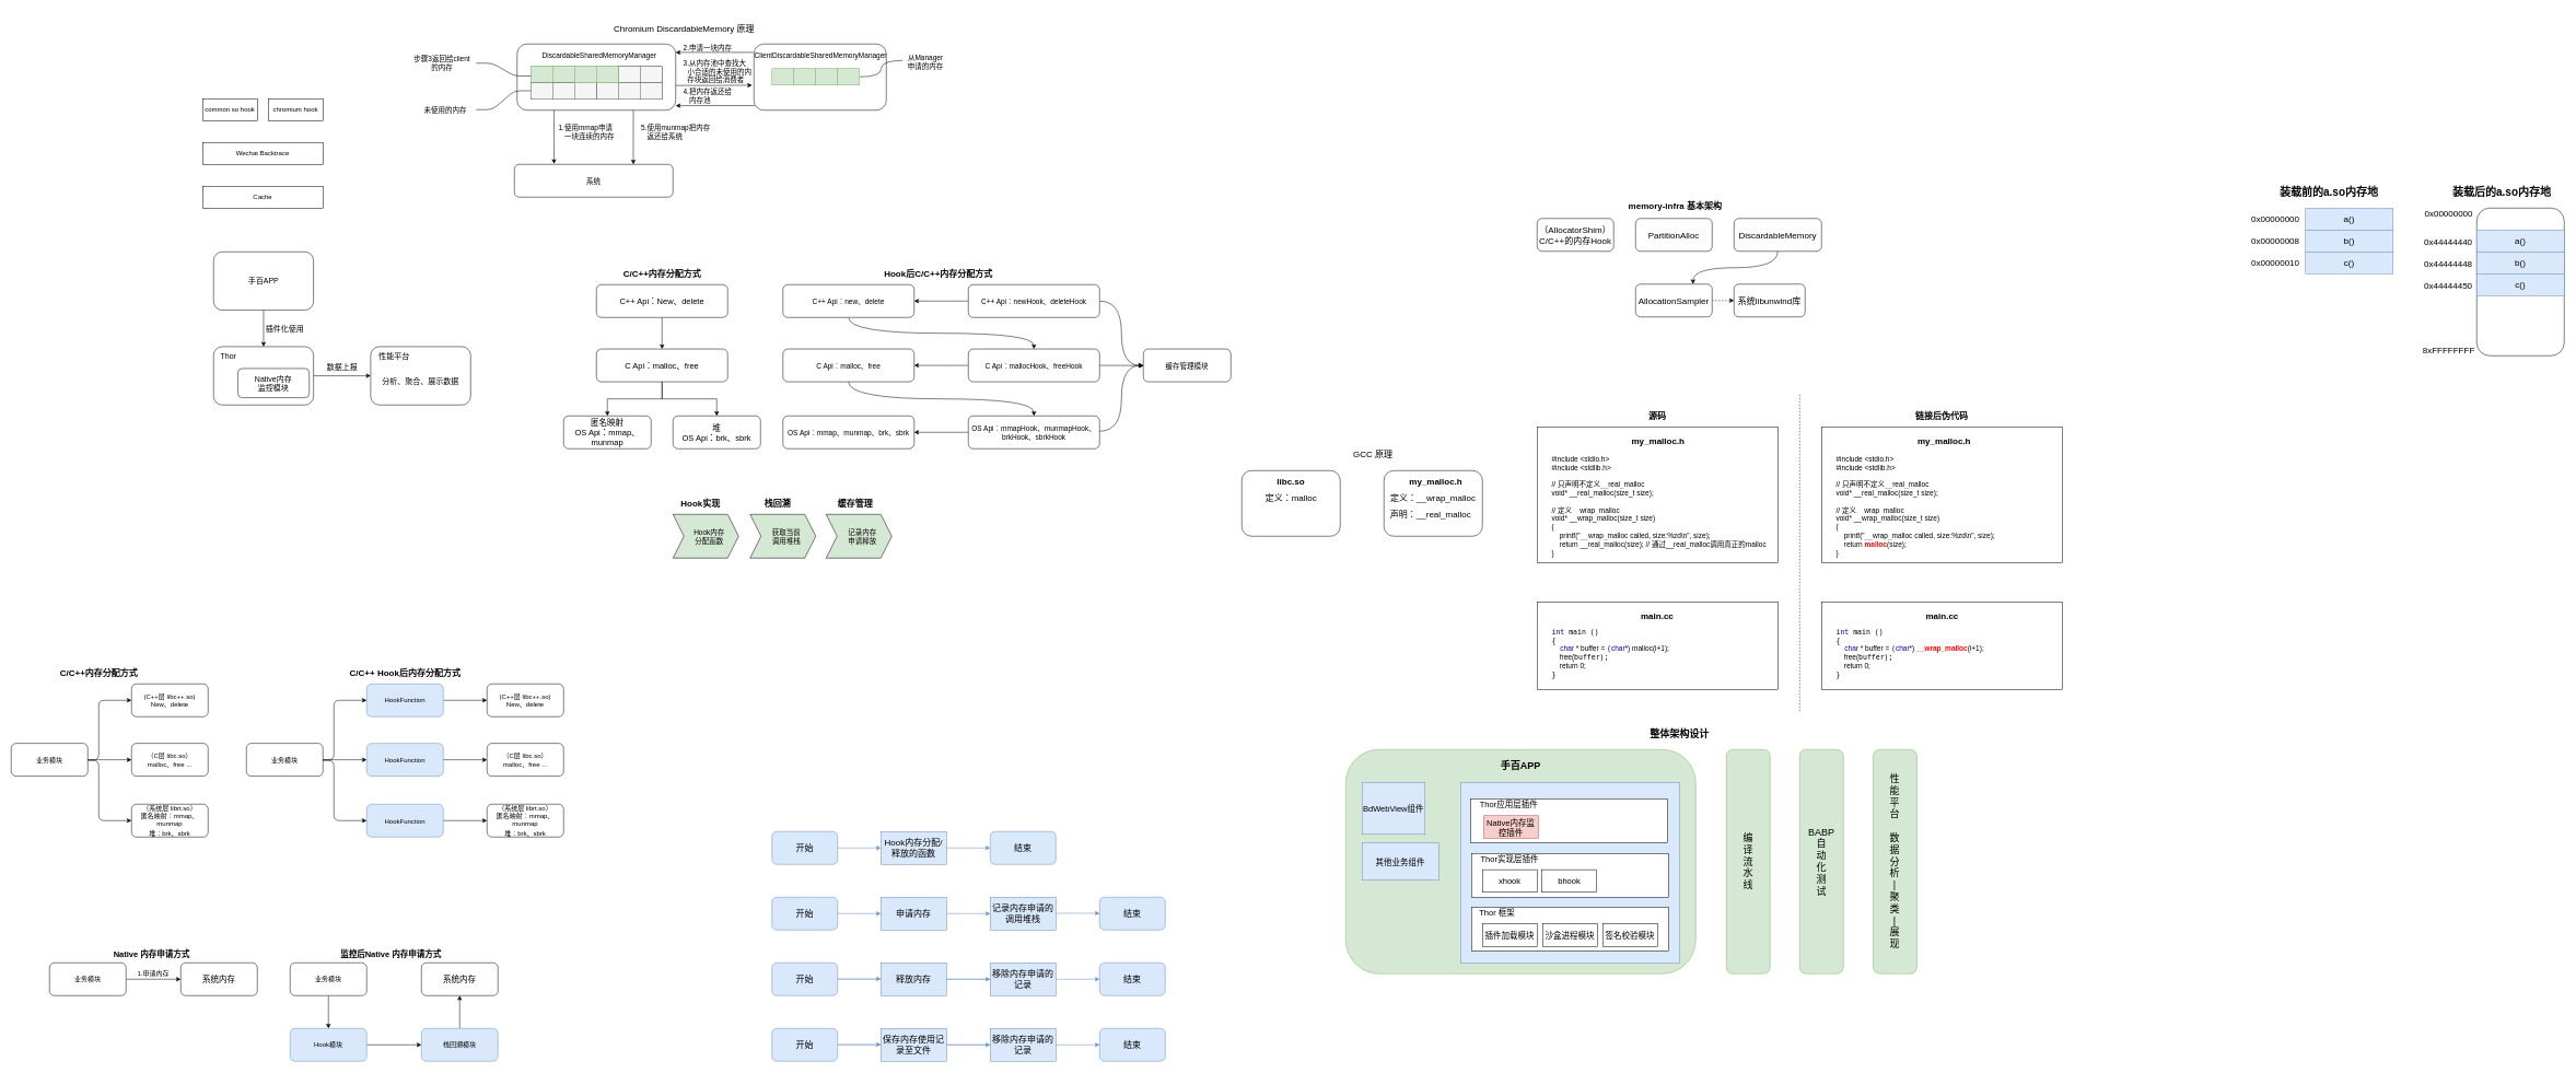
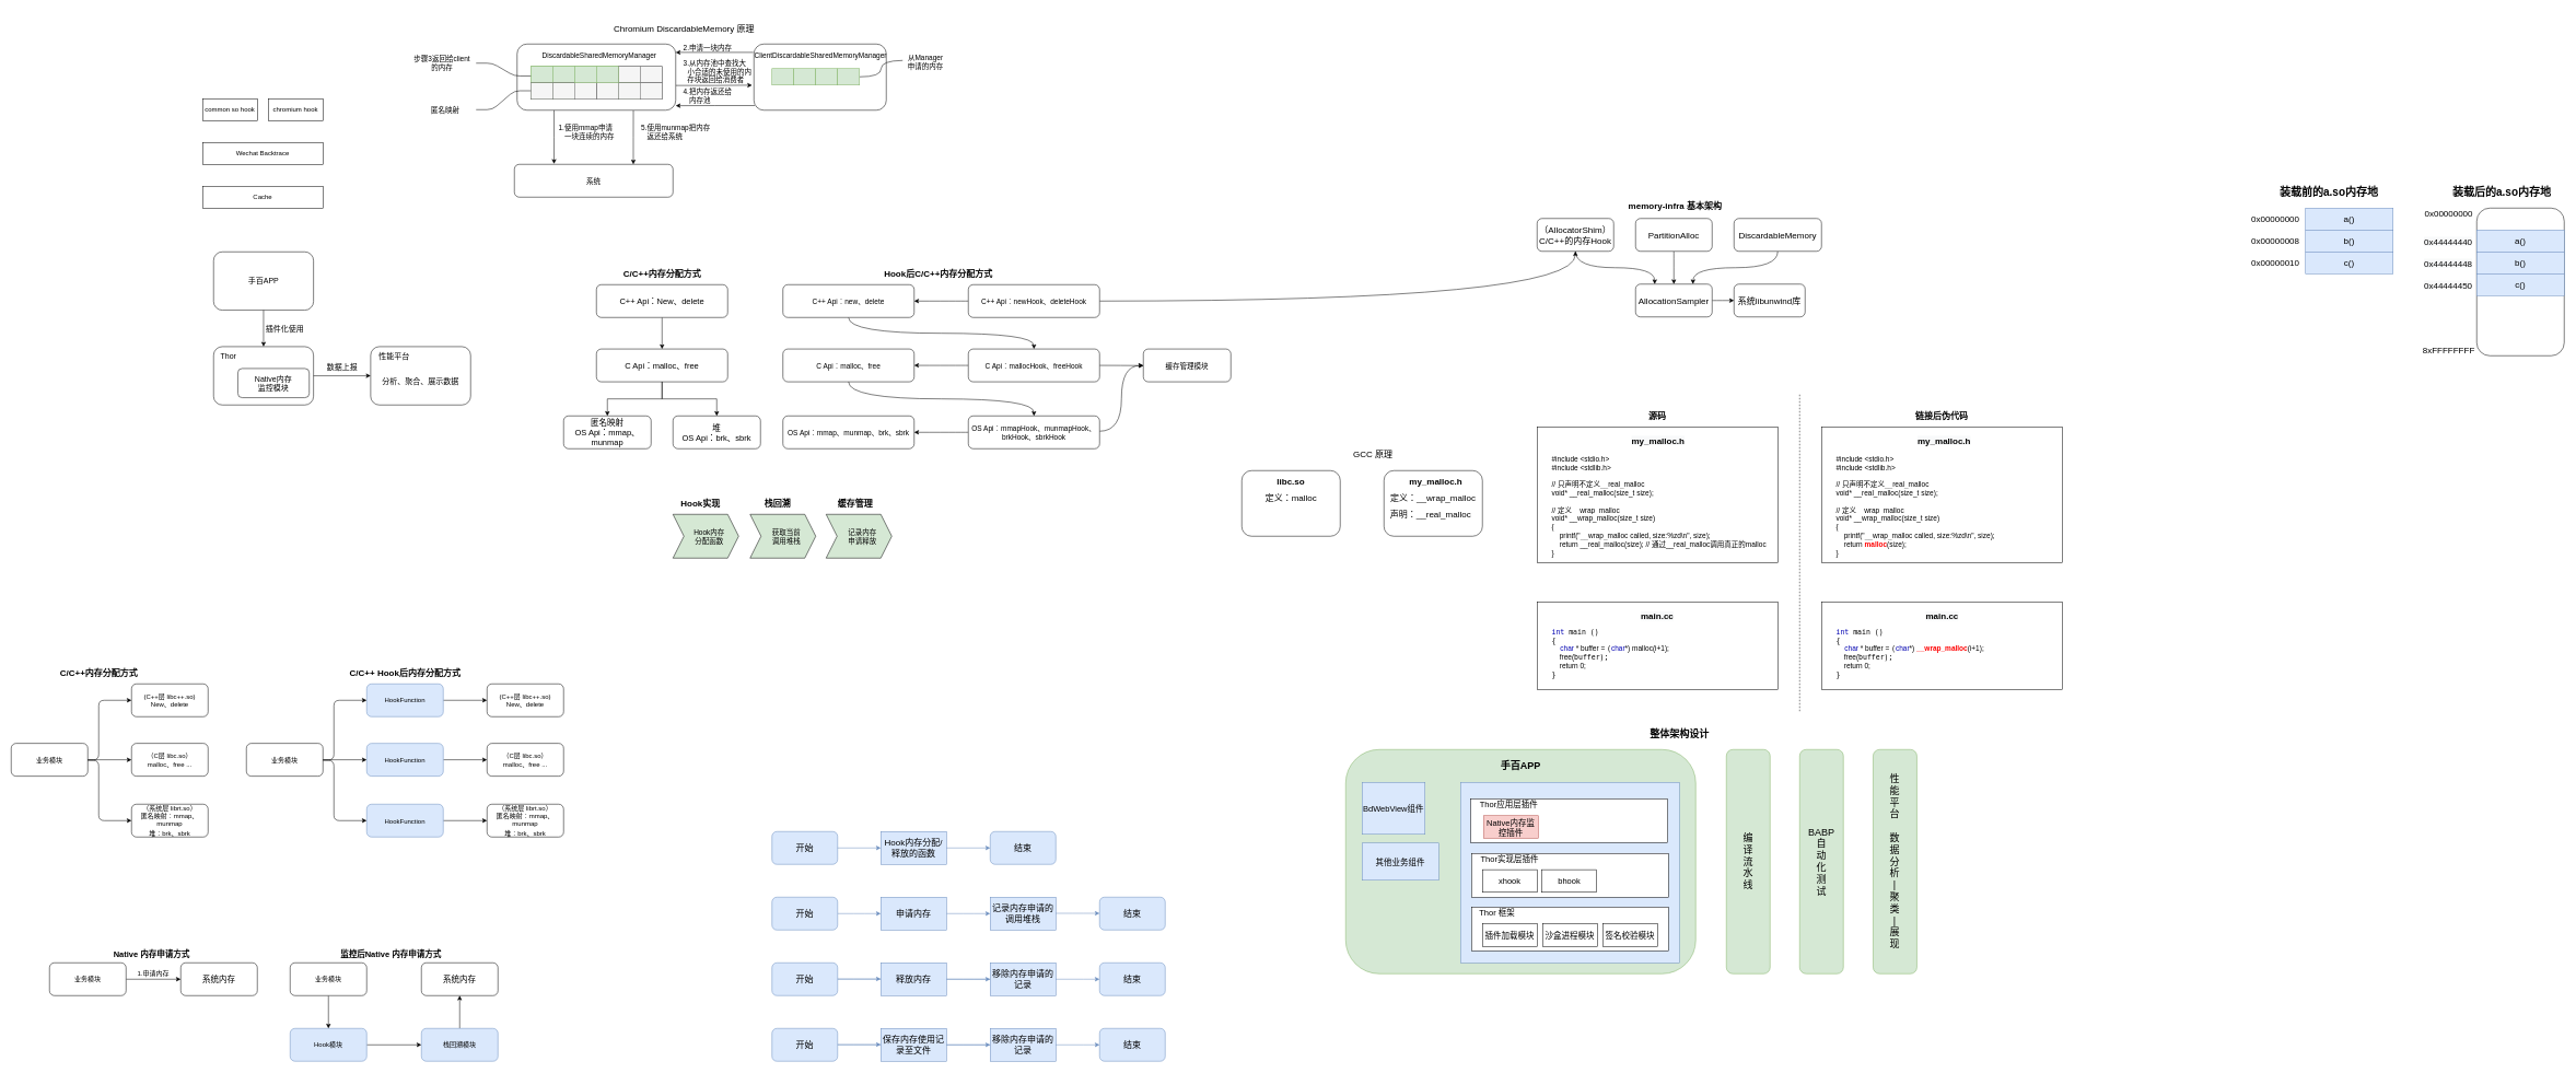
- <mxCell id="66" value="未使用的内存" style="text;html=1;strokeColor=none;fillColor=none;align=center;verticalAlign=middle;whiteSpace=wrap;rounded=0;fontSize=13;" parent="1" vertex="1"><mxGeometry x="759" y="190" width="110" height="20" as="geometry" /></mxCell>
+ <mxCell id="66" value="匿名映射" style="text;html=1;strokeColor=none;fillColor=none;align=center;verticalAlign=middle;whiteSpace=wrap;rounded=0;fontSize=13;" parent="1" vertex="1"><mxGeometry x="759" y="190" width="110" height="20" as="geometry" /></mxCell>
+ <mxCell id="106" style="edgeStyle=orthogonalEdgeStyle;curved=1;rounded=0;orthogonalLoop=1;jettySize=auto;html=1;exitX=0.5;exitY=1;exitDx=0;exitDy=0;entryX=0.25;entryY=0;entryDx=0;entryDy=0;startArrow=none;startFill=0;endArrow=classic;endFill=1;fontSize=16;" parent="1" source="107" target="105" edge="1"><mxGeometry relative="1" as="geometry" /></mxCell>
+ <mxCell id="108" style="edgeStyle=orthogonalEdgeStyle;curved=1;rounded=0;orthogonalLoop=1;jettySize=auto;html=1;exitX=0.5;exitY=1;exitDx=0;exitDy=0;entryX=0.5;entryY=0;entryDx=0;entryDy=0;startArrow=none;startFill=0;endArrow=classic;endFill=1;fontSize=16;" parent="1" source="109" target="105" edge="1"><mxGeometry relative="1" as="geometry" /></mxCell>
- <mxCell id="104" style="edgeStyle=orthogonalEdgeStyle;curved=1;rounded=0;orthogonalLoop=1;jettySize=auto;html=1;exitX=1;exitY=0.5;exitDx=0;exitDy=0;entryX=0;entryY=0.5;entryDx=0;entryDy=0;startArrow=none;startFill=0;endArrow=classic;endFill=1;fontSize=16;dashed=1;" parent="1" source="105" target="114" edge="1"><mxGeometry relative="1" as="geometry" /></mxCell>
+ <mxCell id="104" style="edgeStyle=orthogonalEdgeStyle;curved=1;rounded=0;orthogonalLoop=1;jettySize=auto;html=1;exitX=1;exitY=0.5;exitDx=0;exitDy=0;entryX=0;entryY=0.5;entryDx=0;entryDy=0;startArrow=none;startFill=0;endArrow=classic;endFill=1;fontSize=16;" parent="1" source="105" target="114" edge="1"><mxGeometry relative="1" as="geometry" /></mxCell>
- <mxCell id="79" style="edgeStyle=orthogonalEdgeStyle;curved=1;rounded=0;orthogonalLoop=1;jettySize=auto;html=1;exitX=1;exitY=0.5;exitDx=0;exitDy=0;entryX=0;entryY=0.5;entryDx=0;entryDy=0;startArrow=none;startFill=0;endArrow=classic;endFill=1;fontSize=16;" parent="1" source="80" target="138" edge="1"><mxGeometry relative="1" as="geometry" /></mxCell>
+ <mxCell id="79" style="edgeStyle=orthogonalEdgeStyle;curved=1;rounded=0;orthogonalLoop=1;jettySize=auto;html=1;exitX=1;exitY=0.5;exitDx=0;exitDy=0;startArrow=none;startFill=0;endArrow=classic;endFill=1;fontSize=16;" parent="1" source="80" target="107" edge="1"><mxGeometry relative="1" as="geometry" /></mxCell>
